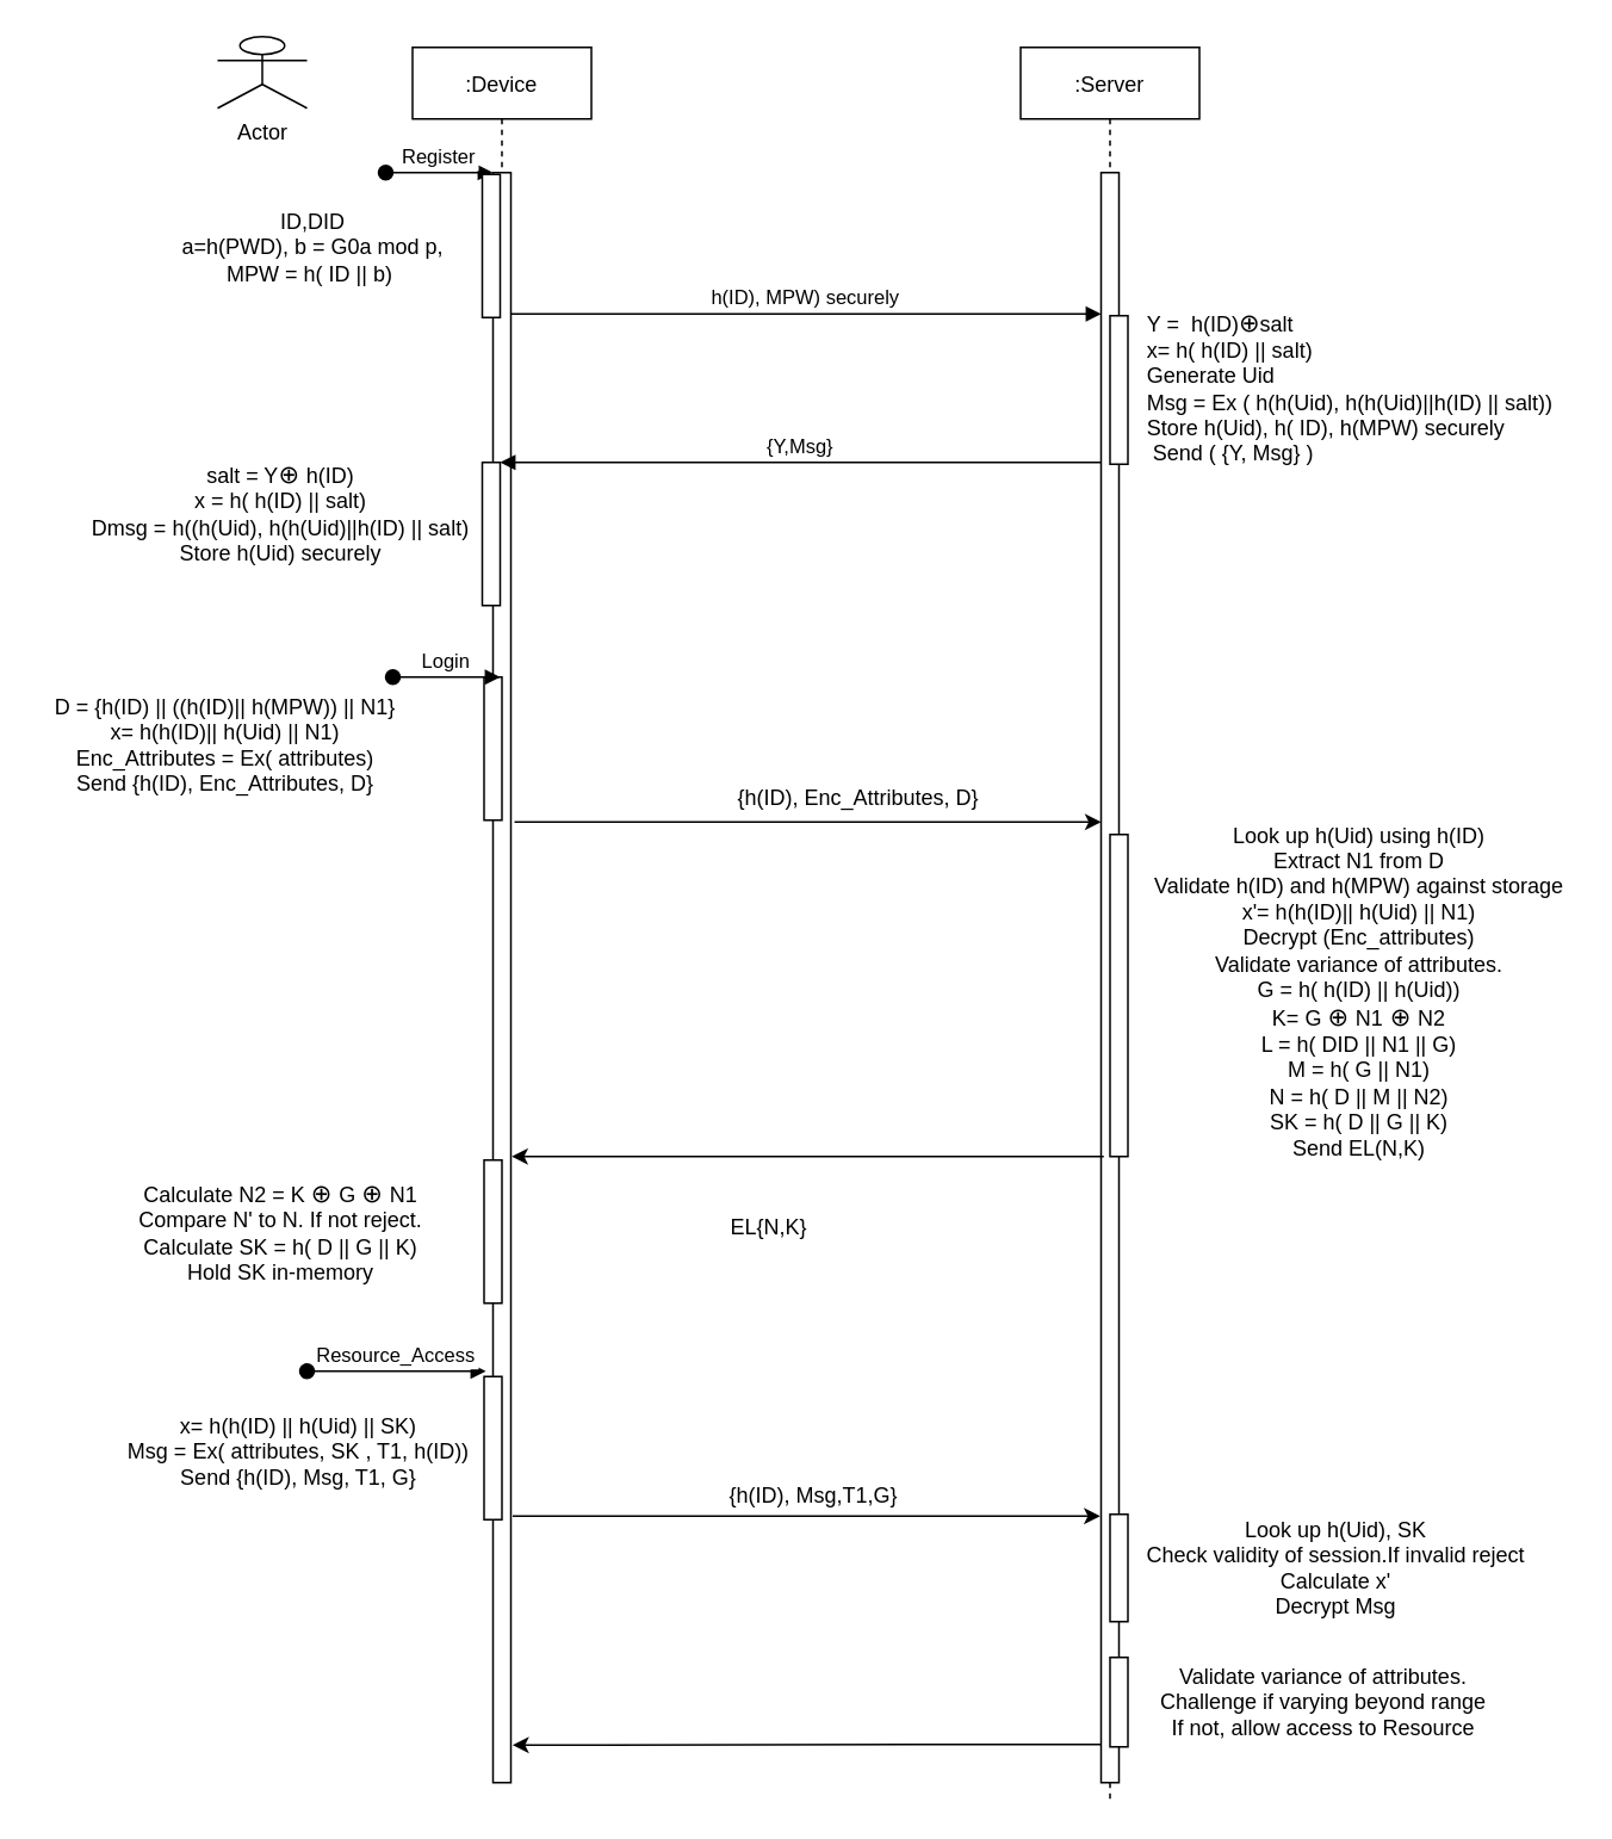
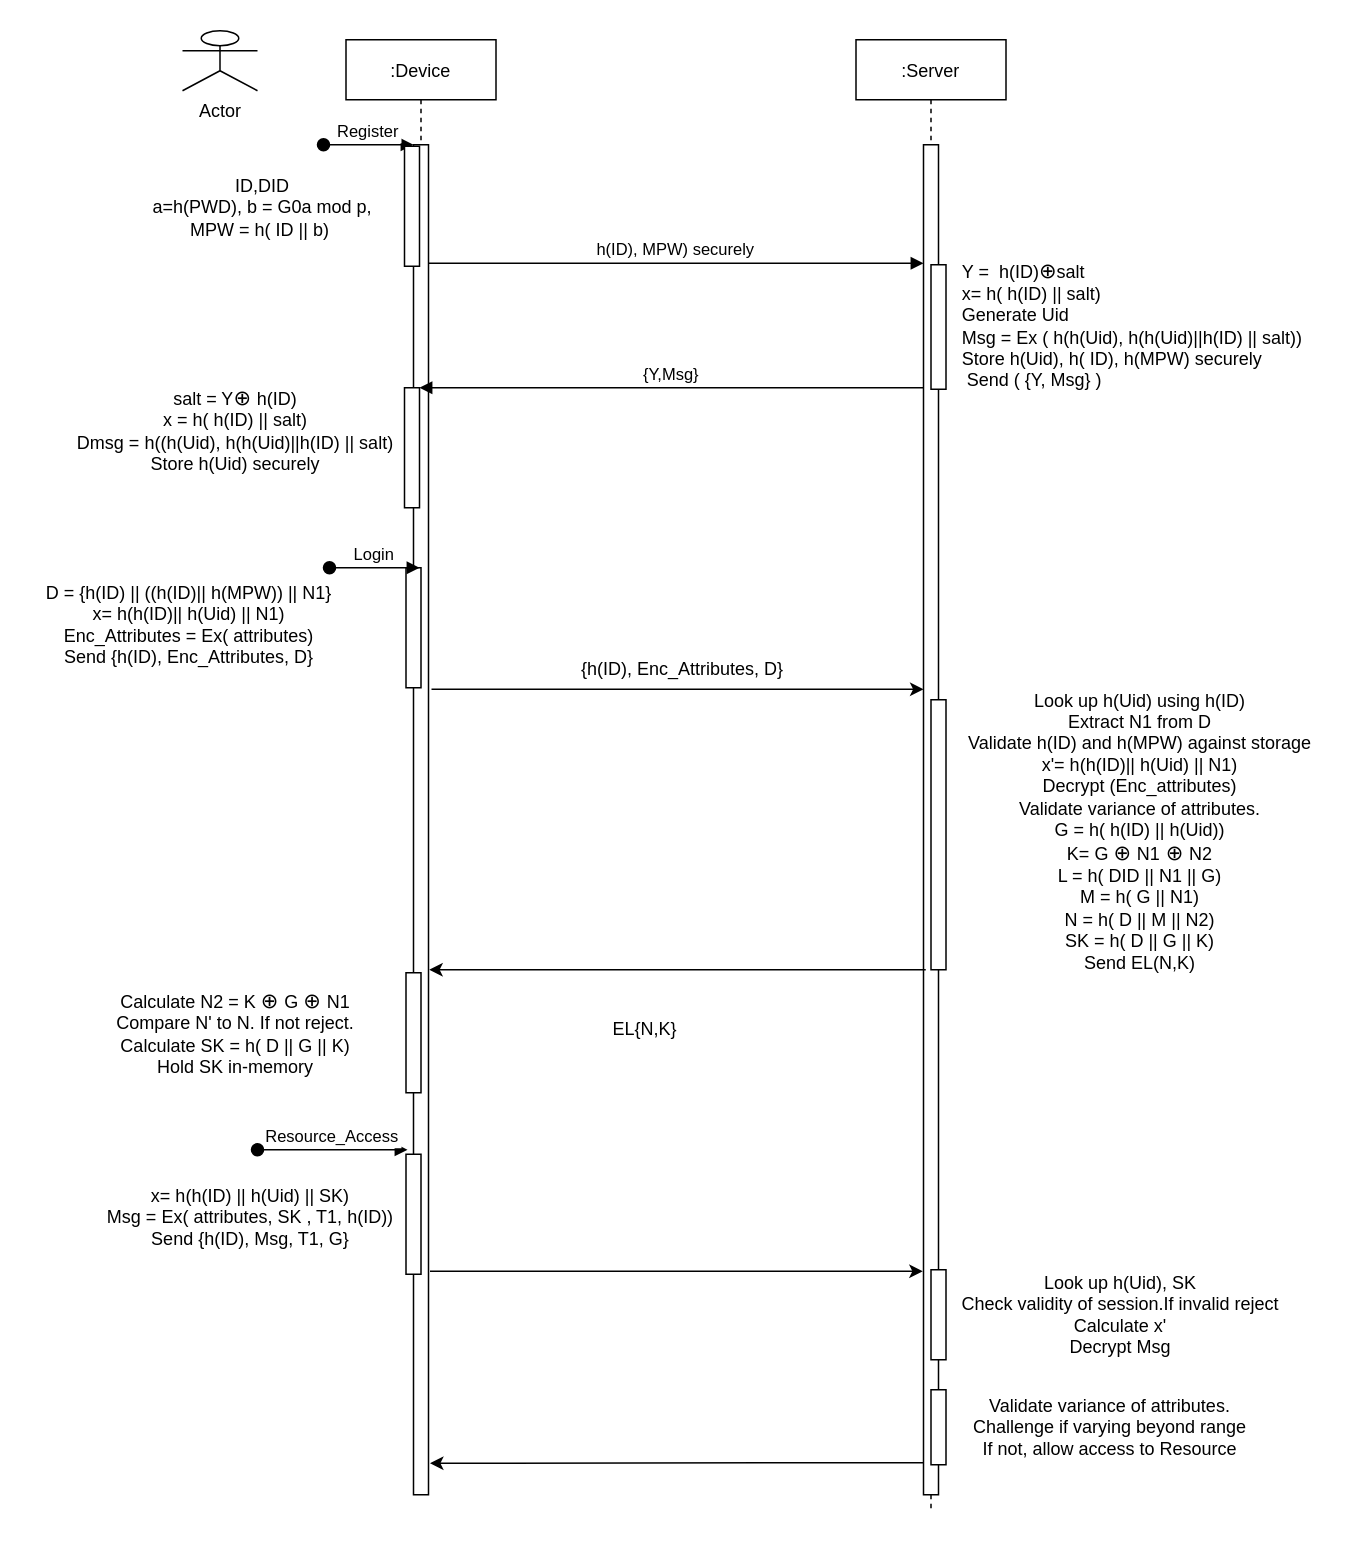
- <mxCell id="25" value="{h(ID), Enc_Attributes, D}" style="text;html=1;align=center;verticalAlign=middle;resizable=0;points=[];autosize=1;strokeColor=none;fillColor=none;fontSize=12;fontFamily=Helvetica;fontColor=#000000;" parent="1" vertex="1"><mxGeometry x="404" y="436" width="150" height="20" as="geometry" /></mxCell>
+ <mxCell id="25" value="{h(ID), Enc_Attributes, D}" style="text;html=1;align=center;verticalAlign=middle;resizable=0;points=[];autosize=1;strokeColor=none;fillColor=none;fontSize=12;fontFamily=Helvetica;fontColor=#000000;" parent="1" vertex="1"><mxGeometry x="379" y="436" width="150" height="20" as="geometry" /></mxCell>
- <mxCell id="33" value="{h(ID), Msg,T1,G}" style="text;html=1;align=center;verticalAlign=middle;resizable=0;points=[];autosize=1;strokeColor=none;fillColor=none;" vertex="1" parent="1"><mxGeometry x="399" y="826" width="110" height="20" as="geometry" /></mxCell>
